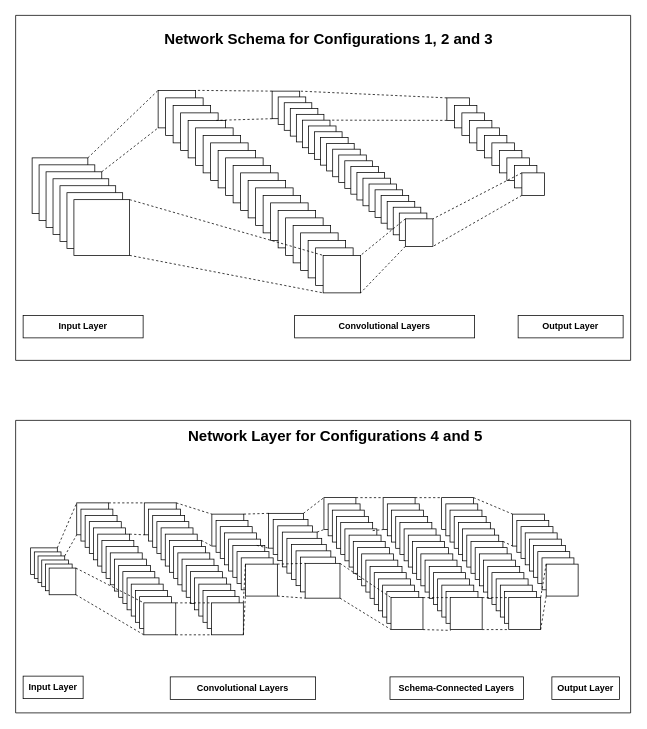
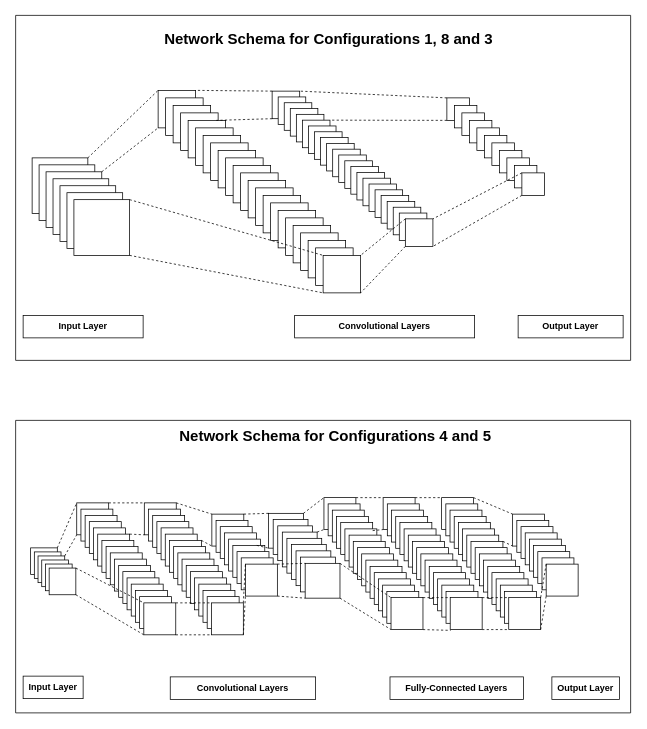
- <mxCell id="75" value="&lt;b style=&quot;font-size: 20px&quot;&gt;Network Schema for Configurations 1, 2 and 3&lt;/b&gt;" style="text;html=1;align=center;verticalAlign=middle;resizable=0;points=[];autosize=1;strokeColor=none;fillColor=none;fontSize=20;" parent="74" vertex="1"><mxGeometry x="191.9" y="15" width="450" height="30" as="geometry" /></mxCell>
+ <mxCell id="75" value="&lt;b style=&quot;font-size: 20px&quot;&gt;Network Schema for Configurations 1, 8 and 3&lt;/b&gt;" style="text;html=1;align=center;verticalAlign=middle;resizable=0;points=[];autosize=1;strokeColor=none;fillColor=none;fontSize=20;" parent="74" vertex="1"><mxGeometry x="191.9" y="15" width="450" height="30" as="geometry" /></mxCell>
- <mxCell id="255" value="&lt;b&gt;Network Layer for Configurations 4 and 5&lt;/b&gt;" style="text;html=1;align=center;verticalAlign=middle;resizable=0;points=[];autosize=1;strokeColor=none;fillColor=none;fontSize=20;" parent="1" vertex="1"><mxGeometry x="231" y="565" width="430" height="30" as="geometry" /></mxCell>
+ <mxCell id="255" value="&lt;b&gt;Network Schema for Configurations 4 and 5&lt;/b&gt;" style="text;html=1;align=center;verticalAlign=middle;resizable=0;points=[];autosize=1;strokeColor=none;fillColor=none;fontSize=20;" parent="1" vertex="1"><mxGeometry x="231" y="565" width="430" height="30" as="geometry" /></mxCell>
- <mxCell id="90" value="&lt;b&gt;Schema-Connected Layers&lt;/b&gt;" style="text;html=1;strokeColor=default;fillColor=none;align=center;verticalAlign=middle;whiteSpace=wrap;rounded=0;" parent="1" vertex="1"><mxGeometry x="519.16" y="902" width="177.84" height="30" as="geometry" /></mxCell>
+ <mxCell id="90" value="&lt;b&gt;Fully-Connected Layers&lt;/b&gt;" style="text;html=1;strokeColor=default;fillColor=none;align=center;verticalAlign=middle;whiteSpace=wrap;rounded=0;" parent="1" vertex="1"><mxGeometry x="519.16" y="902" width="177.84" height="30" as="geometry" /></mxCell>
